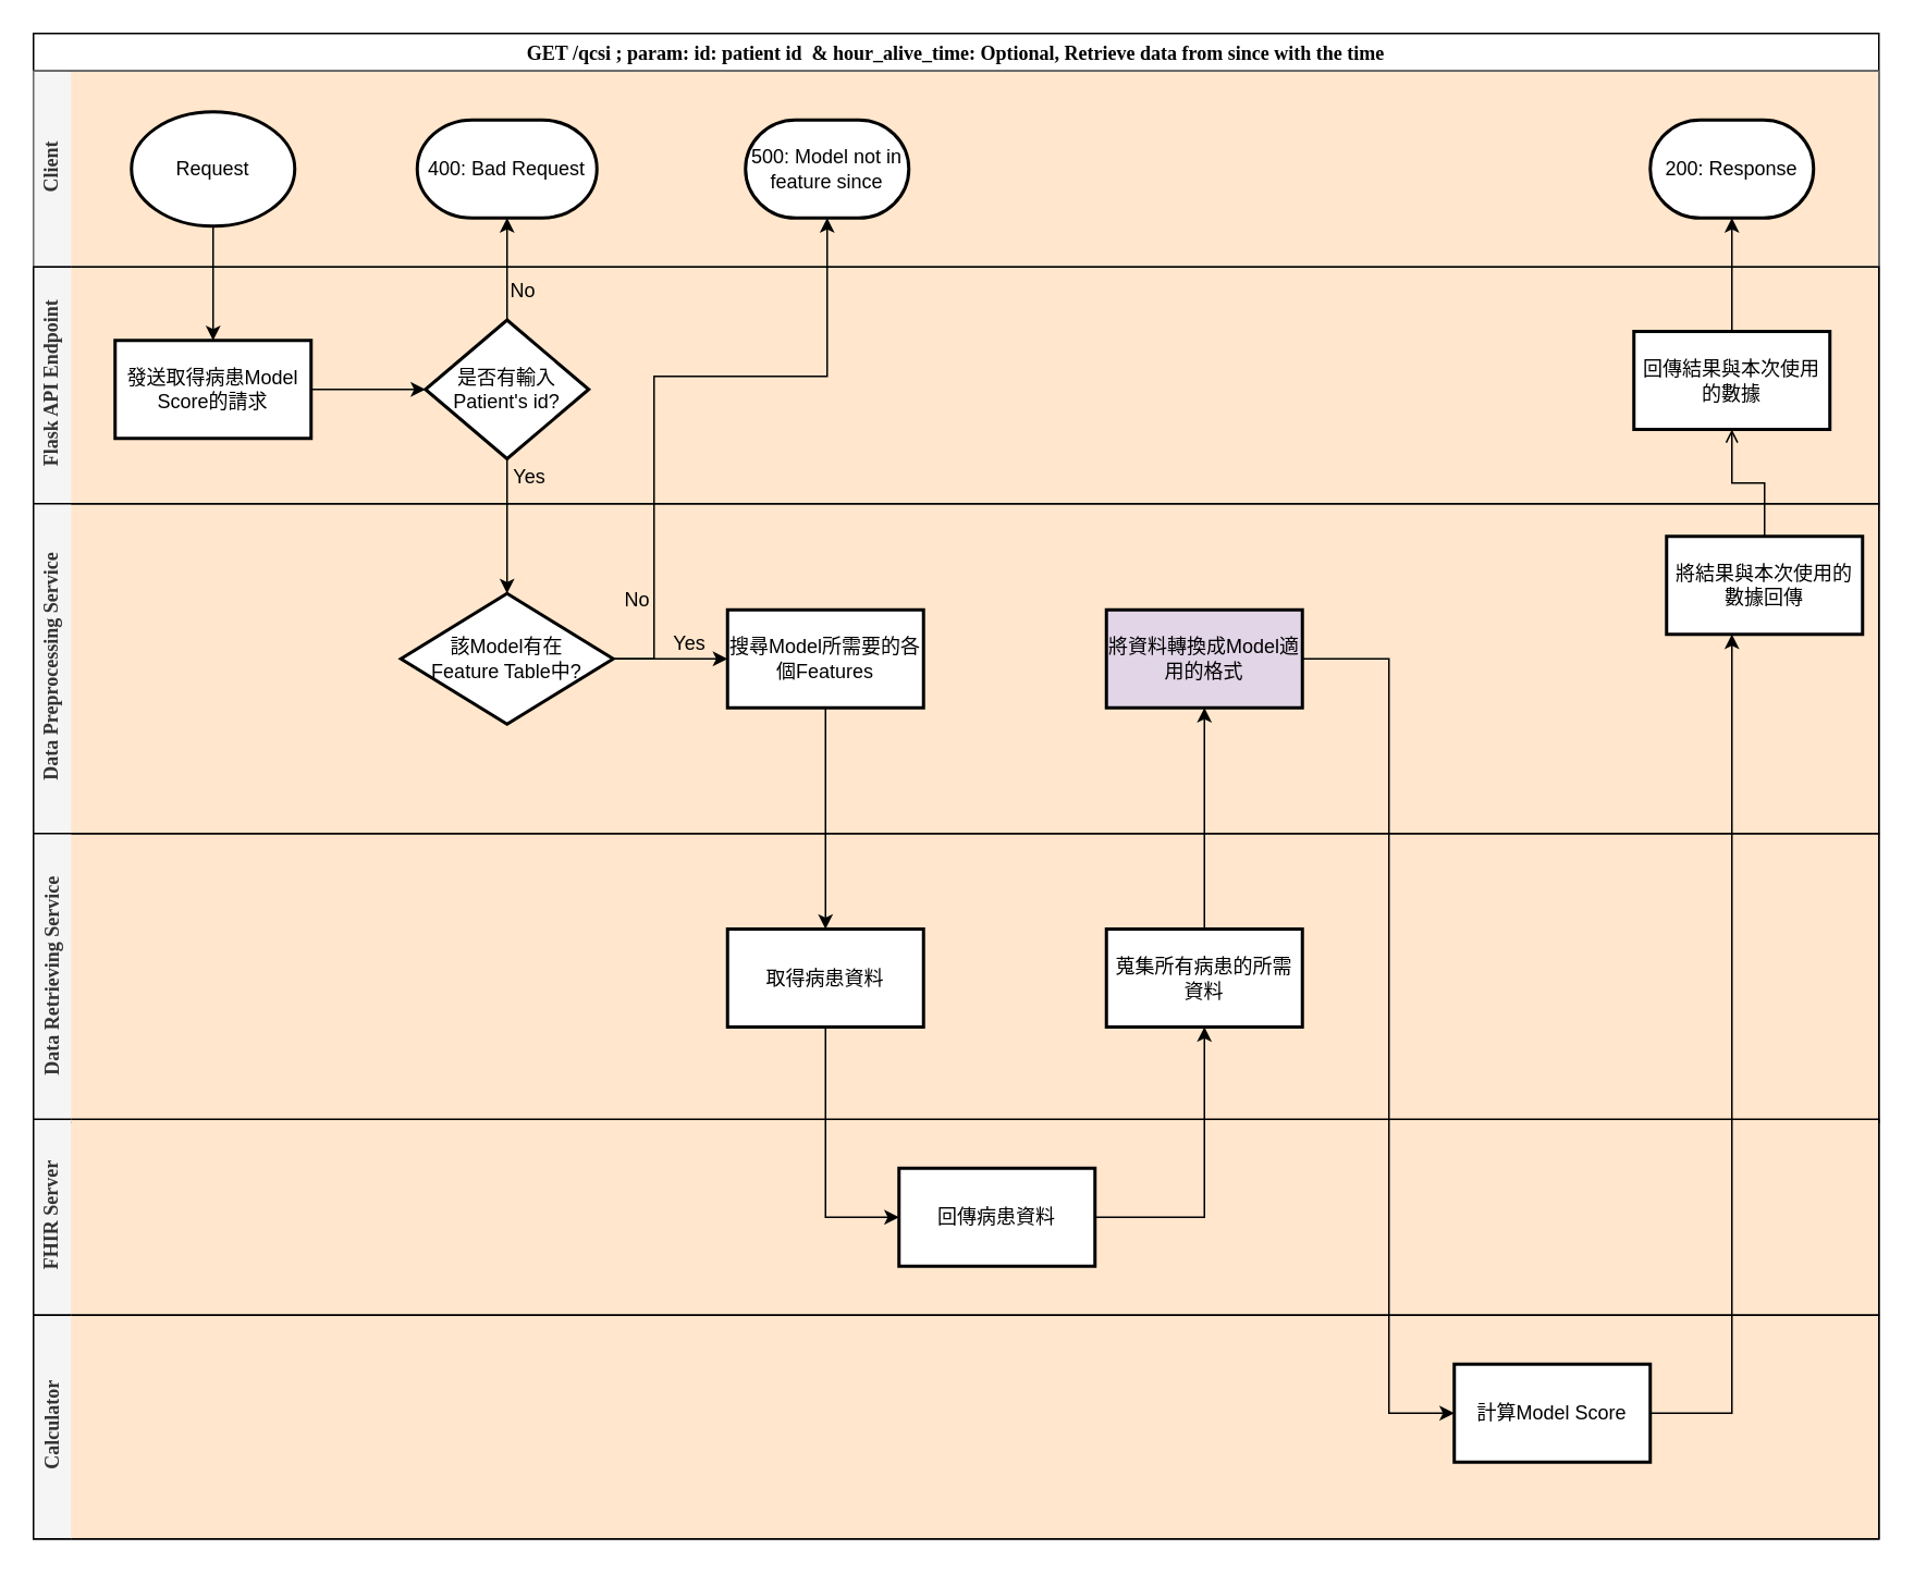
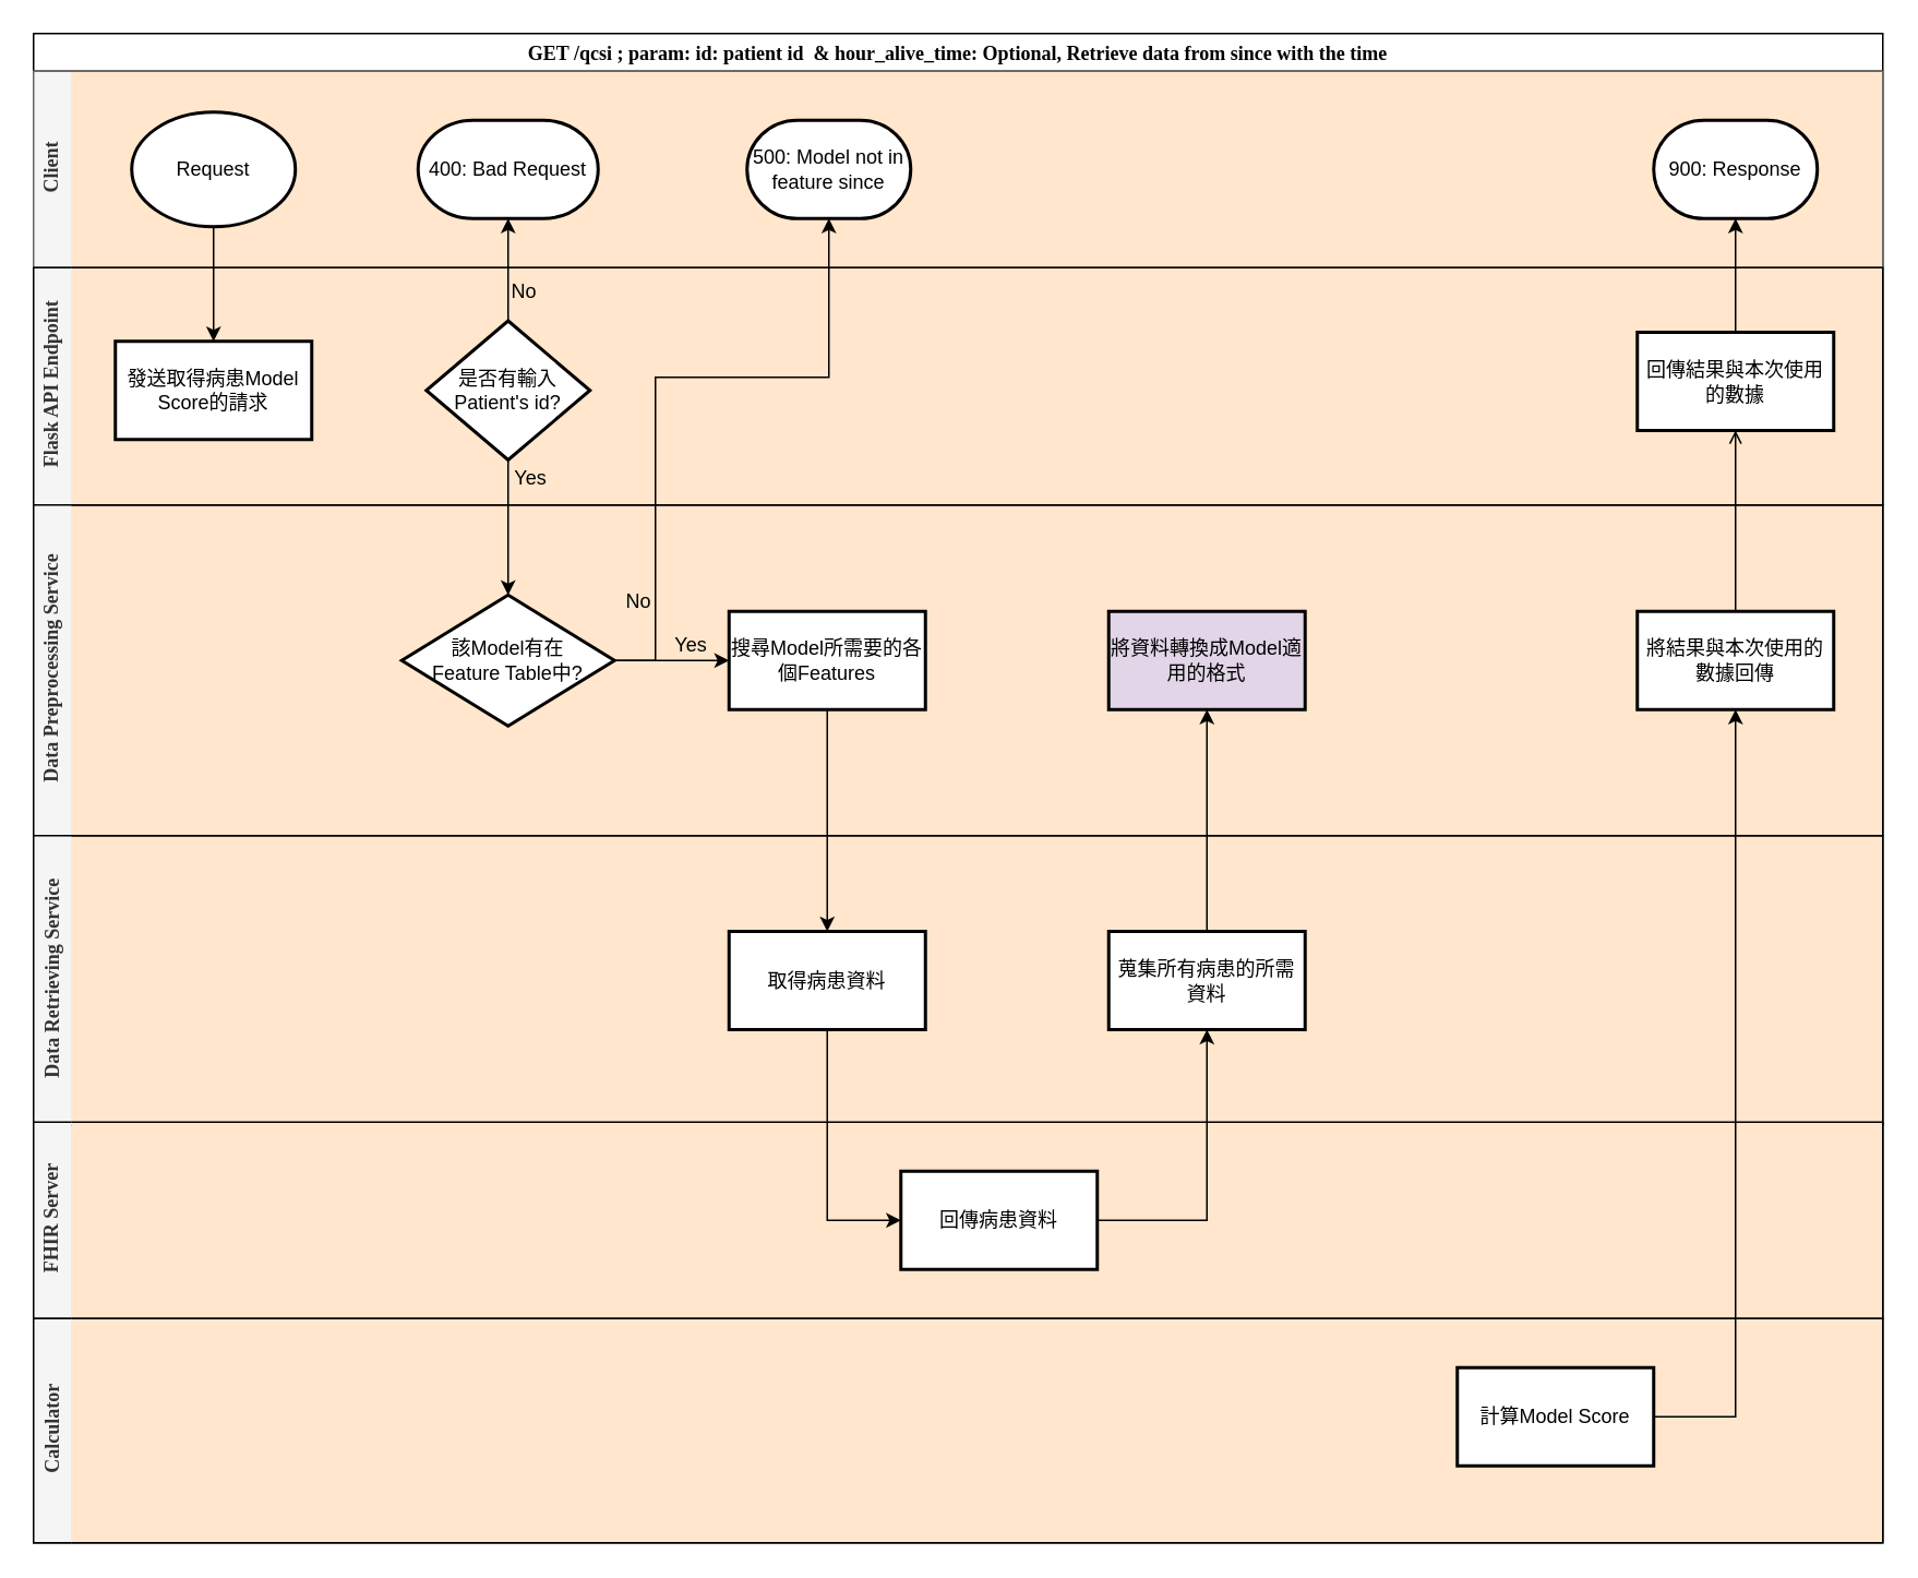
- <mxCell id="7" value="200: Response" style="strokeWidth=2;html=1;shape=mxgraph.flowchart.terminator;whiteSpace=wrap;" parent="3" vertex="1"><mxGeometry x="990" y="30" width="100" height="60" as="geometry" /></mxCell>
+ <mxCell id="7" value="900: Response" style="strokeWidth=2;html=1;shape=mxgraph.flowchart.terminator;whiteSpace=wrap;" parent="3" vertex="1"><mxGeometry x="990" y="30" width="100" height="60" as="geometry" /></mxCell>
- <mxCell id="9" value="" style="edgeStyle=orthogonalEdgeStyle;rounded=0;orthogonalLoop=1;jettySize=auto;html=1;" parent="8" source="10" target="11" edge="1"><mxGeometry relative="1" as="geometry" /></mxCell>
- <mxCell id="20" value="將結果與本次使用的數據回傳" style="whiteSpace=wrap;html=1;strokeWidth=2;" parent="14" vertex="1"><mxGeometry x="1000" y="20" width="120" height="60" as="geometry" /></mxCell>
+ <mxCell id="20" value="將結果與本次使用的數據回傳" style="whiteSpace=wrap;html=1;strokeWidth=2;" parent="14" vertex="1"><mxGeometry x="980" y="65" width="120" height="60" as="geometry" /></mxCell>
- <mxCell id="39" value="" style="edgeStyle=orthogonalEdgeStyle;rounded=0;orthogonalLoop=1;jettySize=auto;html=1;" parent="2" source="19" target="37" edge="1"><mxGeometry relative="1" as="geometry"><Array as="points"><mxPoint x="830" y="383" /><mxPoint x="830" y="845" /></Array></mxGeometry></mxCell>
